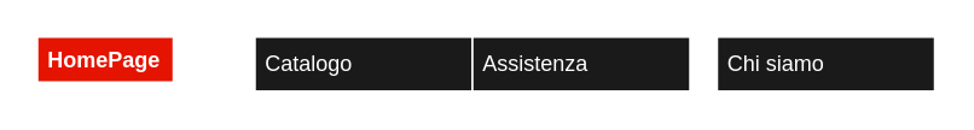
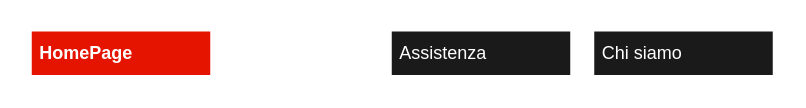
- <mxCell id="2" value="HomePage" style="rounded=0;whiteSpace=wrap;html=1;align=left;fontStyle=1;spacingLeft=4;fillColor=#e51400;fontColor=#ffffff;strokeColor=#FFFFFF;" vertex="1" parent="1"><mxGeometry x="20" y="20" width="75" height="25" as="geometry" /></mxCell>
+ <mxCell id="2" value="HomePage" style="rounded=0;whiteSpace=wrap;html=1;align=left;fontStyle=1;spacingLeft=4;fillColor=#e51400;fontColor=#ffffff;strokeColor=#FFFFFF;" vertex="1" parent="1"><mxGeometry width="120" height="30" as="geometry" x="20" y="20" /></mxCell>
- <mxCell id="3" value="Catalogo" style="rounded=0;whiteSpace=wrap;html=1;align=left;fontStyle=0;spacingLeft=4;fillColor=#1A1A1A;fontColor=#FFFFFF;strokeColor=#FFFFFF;" vertex="1" parent="1"><mxGeometry x="140" width="120" height="30" as="geometry" y="20" /></mxCell>
